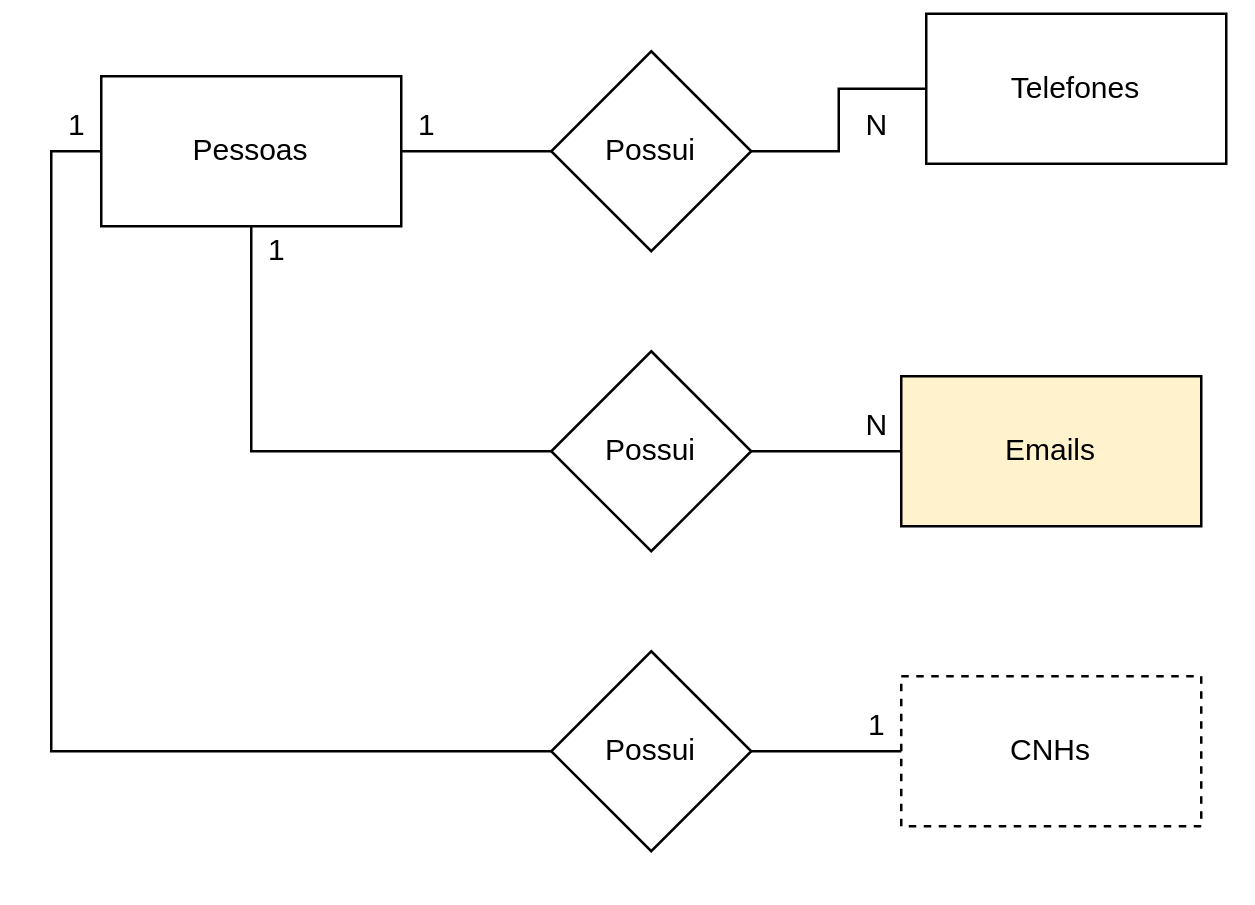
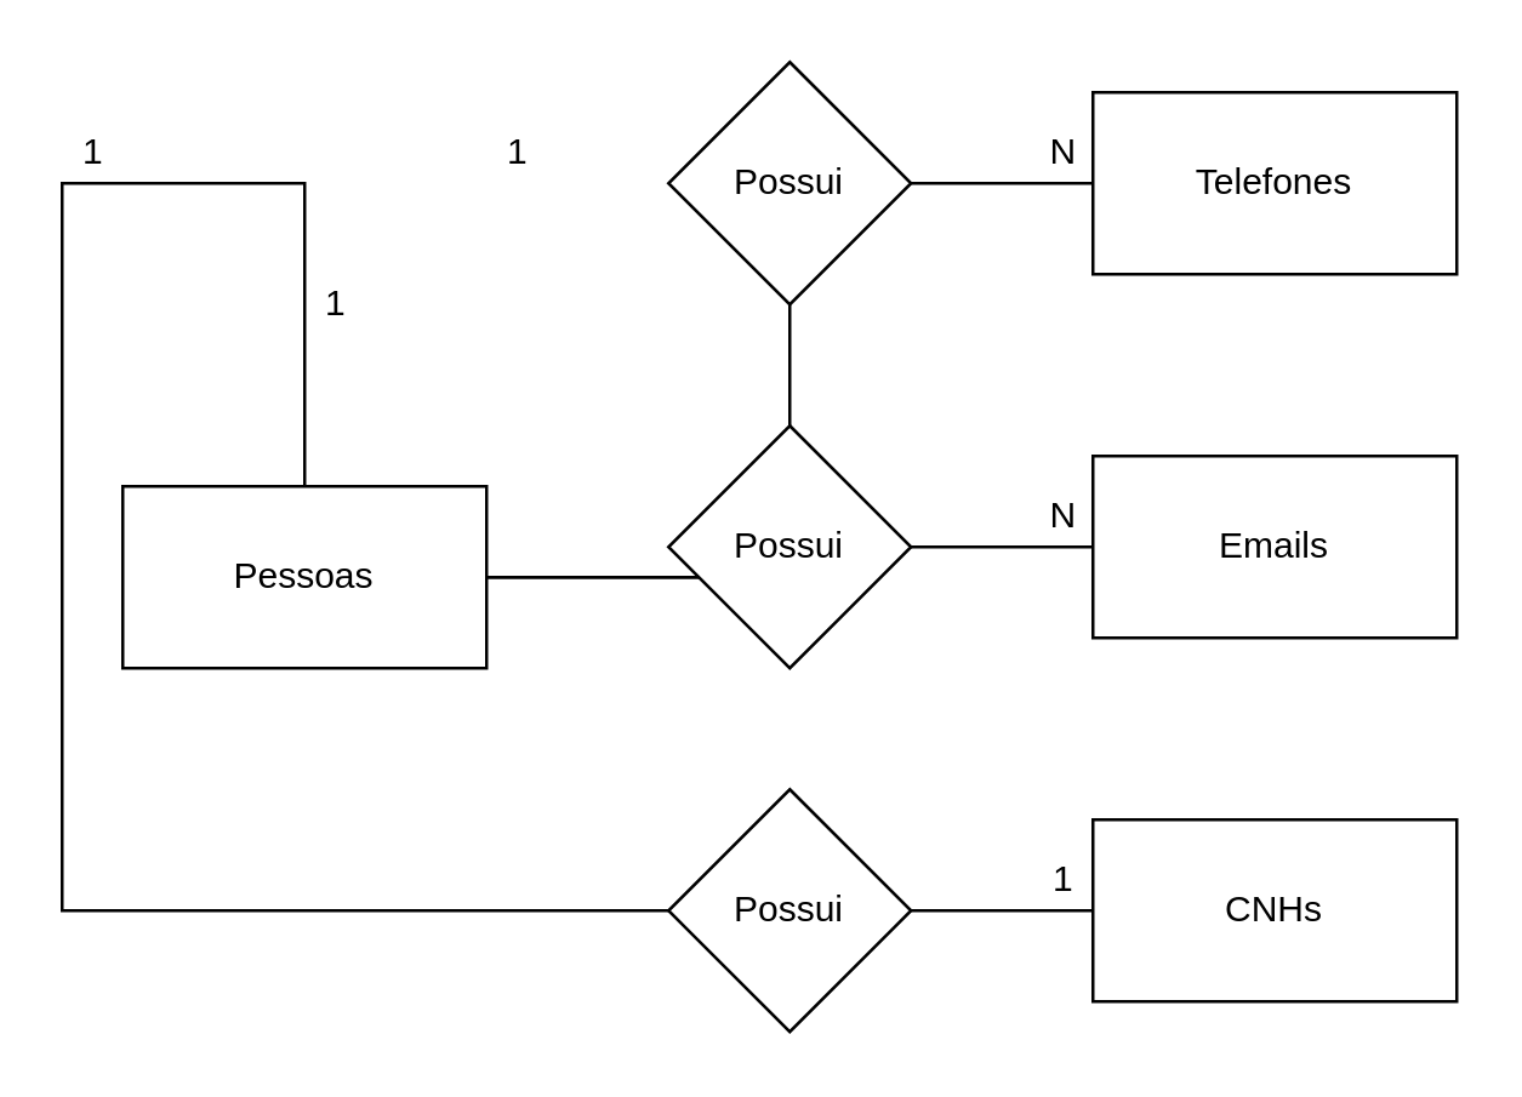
- <mxCell id="2" value="Telefones" style="rounded=0;whiteSpace=wrap;html=1;" vertex="1" parent="1"><mxGeometry x="370" y="5" width="120" height="60" as="geometry" /></mxCell>
+ <mxCell id="2" value="Telefones" style="rounded=0;whiteSpace=wrap;html=1;" vertex="1" parent="1"><mxGeometry x="360" y="30" width="120" height="60" as="geometry" /></mxCell>
- <mxCell id="6" value="Pessoas" style="rounded=0;whiteSpace=wrap;html=1;" vertex="1" parent="1"><mxGeometry x="40" y="30" width="120" height="60" as="geometry" /></mxCell>
+ <mxCell id="6" value="Pessoas" style="rounded=0;whiteSpace=wrap;html=1;" vertex="1" parent="1"><mxGeometry x="40" y="160" width="120" height="60" as="geometry" /></mxCell>
- <mxCell id="7" value="Emails" style="rounded=0;whiteSpace=wrap;html=1;fillColor=#fff2cc;" vertex="1" parent="1"><mxGeometry x="360" y="150" width="120" height="60" as="geometry" /></mxCell>
+ <mxCell id="7" value="Emails" style="rounded=0;whiteSpace=wrap;html=1;" vertex="1" parent="1"><mxGeometry x="360" y="150" width="120" height="60" as="geometry" /></mxCell>
- <mxCell id="8" value="CNHs" style="rounded=0;whiteSpace=wrap;html=1;dashed=1;" vertex="1" parent="1"><mxGeometry x="360" y="270" width="120" height="60" as="geometry" /></mxCell>
+ <mxCell id="8" value="CNHs" style="rounded=0;whiteSpace=wrap;html=1;" vertex="1" parent="1"><mxGeometry x="360" y="270" width="120" height="60" as="geometry" /></mxCell>
